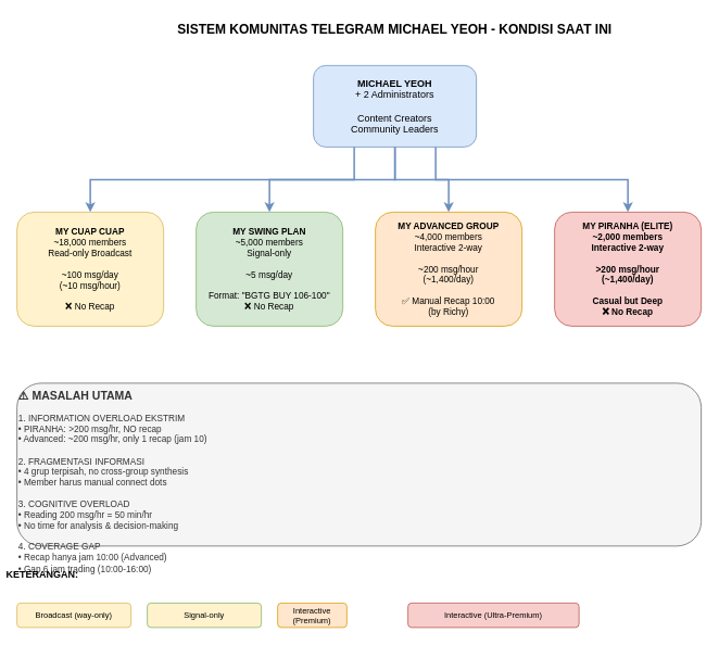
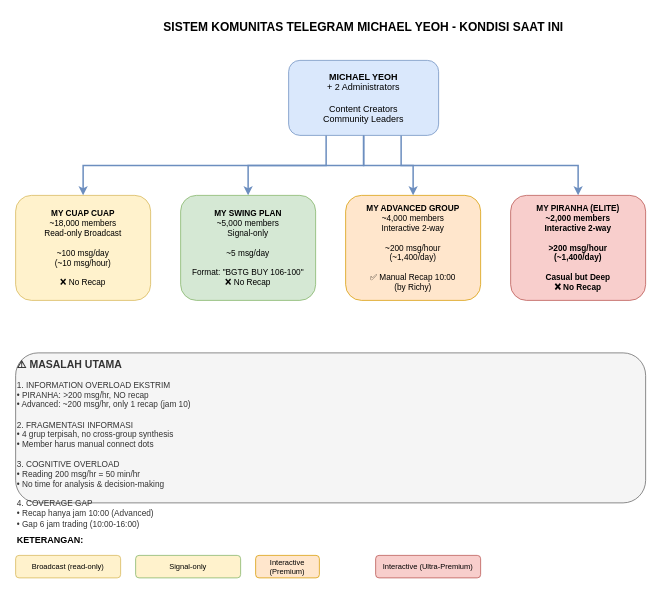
- <mxCell id="13" value="&lt;b&gt;KETERANGAN:&lt;/b&gt;" style="text;html=1;strokeColor=none;fillColor=none;align=left;verticalAlign=middle;whiteSpace=wrap;rounded=0;fontSize=12;fontStyle=1" vertex="1" parent="1"><mxGeometry x="5" y="695" width="120" height="20" as="geometry" /></mxCell>
+ <mxCell id="13" value="&lt;b&gt;KETERANGAN:&lt;/b&gt;" style="text;html=1;strokeColor=none;fillColor=none;align=left;verticalAlign=middle;whiteSpace=wrap;rounded=0;fontSize=12;fontStyle=1" vertex="1" parent="1"><mxGeometry x="20" y="710" width="120" height="20" as="geometry" /></mxCell>
- <mxCell id="14" value="Broadcast (way-only)" style="rounded=1;whiteSpace=wrap;html=1;fillColor=#fff2cc;strokeColor=#d6b656;fontSize=10;" vertex="1" parent="1"><mxGeometry x="20" y="740" width="140" height="30" as="geometry" /></mxCell>
+ <mxCell id="14" value="Broadcast (read-only)" style="rounded=1;whiteSpace=wrap;html=1;fillColor=#fff2cc;strokeColor=#d6b656;fontSize=10;" vertex="1" parent="1"><mxGeometry x="20" y="740" width="140" height="30" as="geometry" /></mxCell>
- <mxCell id="17" value="Interactive (Ultra-Premium)" style="rounded=1;whiteSpace=wrap;html=1;fillColor=#f8cecc;strokeColor=#b85450;fontSize=10;" vertex="1" parent="1"><mxGeometry x="500" y="740" width="210" height="30" as="geometry" /></mxCell>
+ <mxCell id="17" value="Interactive (Ultra-Premium)" style="rounded=1;whiteSpace=wrap;html=1;fillColor=#f8cecc;strokeColor=#b85450;fontSize=10;" vertex="1" parent="1"><mxGeometry x="500" y="740" width="140" height="30" as="geometry" /></mxCell>
